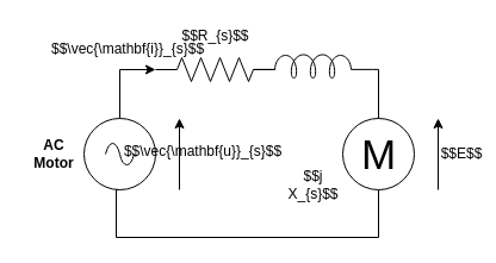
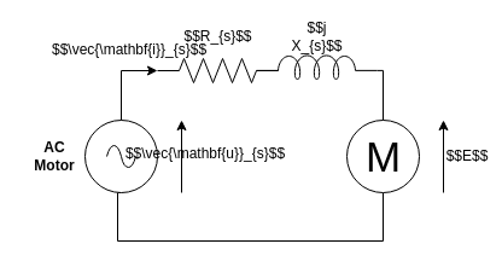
- <mxCell id="11" value="$$j X_{s}$$" style="text;html=1;align=center;verticalAlign=middle;whiteSpace=wrap;rounded=0;" parent="1" vertex="1"><mxGeometry x="245.5" y="145" width="33" height="19" as="geometry" /></mxCell>
+ <mxCell id="11" value="$$j X_{s}$$" style="text;html=1;align=center;verticalAlign=middle;whiteSpace=wrap;rounded=0;" parent="1" vertex="1"><mxGeometry x="245.5" y="20" width="33" height="19" as="geometry" /></mxCell>
